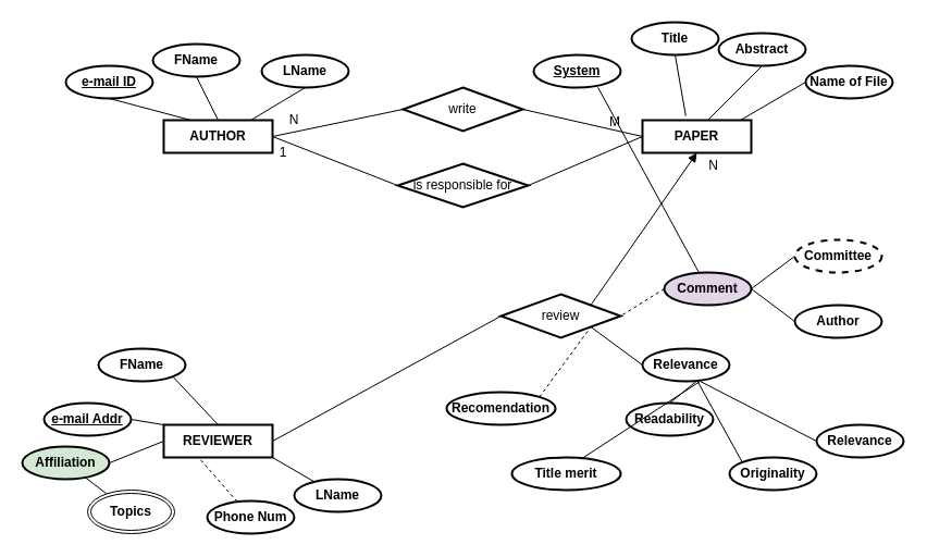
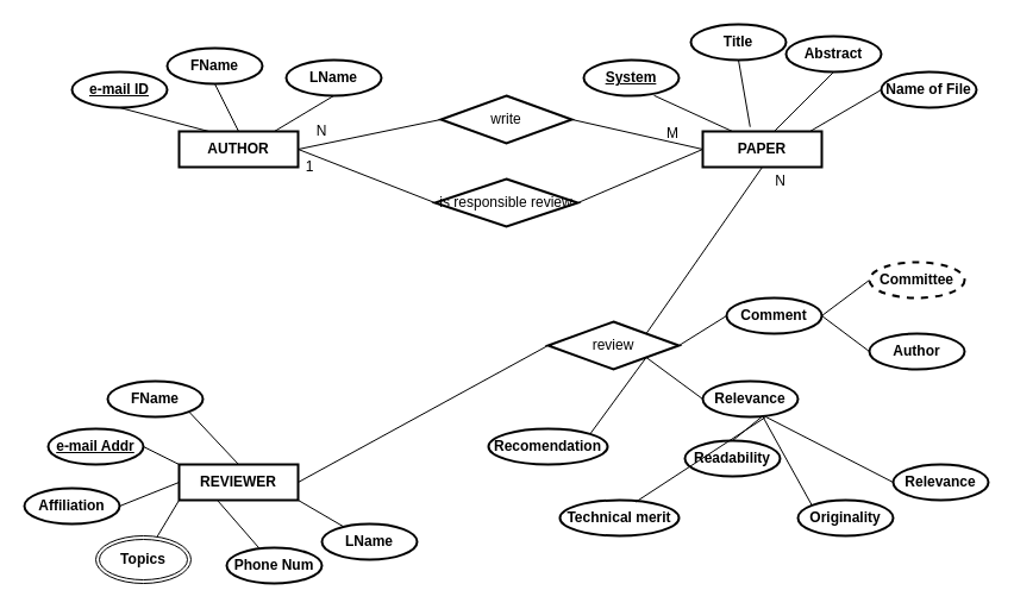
- <mxCell id="43" value="" style="endArrow=block;html=1;rounded=0;entryX=0.5;entryY=1;entryDx=0;entryDy=0;exitX=1;exitY=0;exitDx=0;exitDy=0;" parent="1" source="42" target="4" edge="1"><mxGeometry relative="1" as="geometry"><mxPoint x="420" y="415" as="sourcePoint" /><mxPoint x="260" y="415" as="targetPoint" /></mxGeometry></mxCell>
+ <mxCell id="43" value="" style="endArrow=none;html=1;rounded=0;entryX=0.5;entryY=1;entryDx=0;entryDy=0;exitX=1;exitY=0;exitDx=0;exitDy=0;" parent="1" source="42" target="4" edge="1"><mxGeometry relative="1" as="geometry"><mxPoint x="420" y="415" as="sourcePoint" /><mxPoint x="260" y="415" as="targetPoint" /></mxGeometry></mxCell>
- <mxCell id="26" value="" style="endArrow=none;html=1;rounded=0;exitX=0.738;exitY=0.993;exitDx=0;exitDy=0;exitPerimeter=0;" parent="1" source="8" target="53" edge="1"><mxGeometry relative="1" as="geometry"><mxPoint x="290" y="90" as="sourcePoint" /><mxPoint x="240" y="120" as="targetPoint" /></mxGeometry></mxCell>
+ <mxCell id="26" value="" style="endArrow=none;html=1;rounded=0;exitX=0.738;exitY=0.993;exitDx=0;exitDy=0;exitPerimeter=0;entryX=0.25;entryY=0;entryDx=0;entryDy=0;" parent="1" source="8" target="4" edge="1"><mxGeometry relative="1" as="geometry"><mxPoint x="290" y="90" as="sourcePoint" /><mxPoint x="240" y="120" as="targetPoint" /></mxGeometry></mxCell>
- <mxCell id="47" value="is responsible for" style="shape=rhombus;perimeter=rhombusPerimeter;whiteSpace=wrap;html=1;align=center;strokeWidth=2;" parent="1" vertex="1"><mxGeometry x="365" y="150" width="120" height="40" as="geometry" /></mxCell>
+ <mxCell id="47" value="is responsible review" style="shape=rhombus;perimeter=rhombusPerimeter;whiteSpace=wrap;html=1;align=center;strokeWidth=2;" parent="1" vertex="1"><mxGeometry x="365" y="150" width="120" height="40" as="geometry" /></mxCell>
- <mxCell id="53" value="&lt;span&gt;Comment&lt;/span&gt;" style="ellipse;whiteSpace=wrap;html=1;strokeWidth=2;fontStyle=1;fillColor=#e1d5e7;" parent="1" vertex="1"><mxGeometry x="610" y="250" width="80" height="30" as="geometry" /></mxCell>
+ <mxCell id="53" value="&lt;span&gt;Comment&lt;/span&gt;" style="ellipse;whiteSpace=wrap;html=1;strokeWidth=2;fontStyle=1" parent="1" vertex="1"><mxGeometry x="610" y="250" width="80" height="30" as="geometry" /></mxCell>
- <mxCell id="56" value="" style="endArrow=none;html=1;rounded=0;exitX=0;exitY=0.5;exitDx=0;exitDy=0;entryX=1;entryY=0.5;entryDx=0;entryDy=0;dashed=1;" parent="1" source="53" target="42" edge="1"><mxGeometry relative="1" as="geometry"><mxPoint x="600" y="345" as="sourcePoint" /><mxPoint x="552.5" y="310" as="targetPoint" /></mxGeometry></mxCell>
+ <mxCell id="56" value="" style="endArrow=none;html=1;rounded=0;exitX=0;exitY=0.5;exitDx=0;exitDy=0;entryX=1;entryY=0.5;entryDx=0;entryDy=0;" parent="1" source="53" target="42" edge="1"><mxGeometry relative="1" as="geometry"><mxPoint x="600" y="345" as="sourcePoint" /><mxPoint x="552.5" y="310" as="targetPoint" /></mxGeometry></mxCell>
- <mxCell id="30" value="" style="endArrow=none;html=1;rounded=0;exitX=1;exitY=0;exitDx=0;exitDy=0;entryX=1;entryY=1;entryDx=0;entryDy=0;dashed=1;" parent="1" source="22" target="42" edge="1"><mxGeometry relative="1" as="geometry"><mxPoint x="670" y="-25" as="sourcePoint" /><mxPoint x="535" y="315" as="targetPoint" /></mxGeometry></mxCell>
+ <mxCell id="30" value="" style="endArrow=none;html=1;rounded=0;exitX=1;exitY=0;exitDx=0;exitDy=0;entryX=1;entryY=1;entryDx=0;entryDy=0;" parent="1" source="22" target="42" edge="1"><mxGeometry relative="1" as="geometry"><mxPoint x="670" y="-25" as="sourcePoint" /><mxPoint x="535" y="315" as="targetPoint" /></mxGeometry></mxCell>
- <mxCell id="12" value="&lt;u&gt;e-mail Addr&lt;/u&gt;" style="ellipse;whiteSpace=wrap;html=1;strokeWidth=2;fontStyle=1" parent="1" vertex="1"><mxGeometry x="40" y="370" width="80" height="30" as="geometry" /></mxCell>
+ <mxCell id="12" value="&lt;u&gt;e-mail Addr&lt;/u&gt;" style="ellipse;whiteSpace=wrap;html=1;strokeWidth=2;fontStyle=1" parent="1" vertex="1"><mxGeometry x="40" y="360" width="80" height="30" as="geometry" /></mxCell>
- <mxCell id="16" value="&lt;span&gt;Affiliation&lt;/span&gt;" style="ellipse;whiteSpace=wrap;html=1;strokeWidth=2;fontStyle=1;fillColor=#d5e8d4;" parent="1" vertex="1"><mxGeometry x="20" y="410" width="80" height="30" as="geometry" /></mxCell>
+ <mxCell id="16" value="&lt;span&gt;Affiliation&lt;/span&gt;" style="ellipse;whiteSpace=wrap;html=1;strokeWidth=2;fontStyle=1" parent="1" vertex="1"><mxGeometry x="20" y="410" width="80" height="30" as="geometry" /></mxCell>
- <mxCell id="19" value="&lt;span&gt;Title merit&lt;/span&gt;" style="ellipse;whiteSpace=wrap;html=1;strokeWidth=2;fontStyle=1" parent="1" vertex="1"><mxGeometry x="470" y="420" width="100" height="30" as="geometry" /></mxCell>
+ <mxCell id="19" value="&lt;span&gt;Technical merit&lt;/span&gt;" style="ellipse;whiteSpace=wrap;html=1;strokeWidth=2;fontStyle=1" parent="1" vertex="1"><mxGeometry x="470" y="420" width="100" height="30" as="geometry" /></mxCell>
- <mxCell id="39" value="" style="endArrow=none;html=1;rounded=0;entryX=0.326;entryY=1.02;entryDx=0;entryDy=0;entryPerimeter=0;dashed=1;" parent="1" source="15" target="3" edge="1"><mxGeometry relative="1" as="geometry"><mxPoint x="210" y="457" as="sourcePoint" /><mxPoint x="160" y="430" as="targetPoint" /></mxGeometry></mxCell>
+ <mxCell id="39" value="" style="endArrow=none;html=1;rounded=0;entryX=0.326;entryY=1.02;entryDx=0;entryDy=0;entryPerimeter=0;" parent="1" source="15" target="3" edge="1"><mxGeometry relative="1" as="geometry"><mxPoint x="210" y="457" as="sourcePoint" /><mxPoint x="160" y="430" as="targetPoint" /></mxGeometry></mxCell>
- <mxCell id="38" value="" style="endArrow=none;html=1;rounded=0;" parent="1" source="52" target="16" edge="1"><mxGeometry relative="1" as="geometry"><mxPoint x="130" y="447" as="sourcePoint" /><mxPoint x="160" y="415" as="targetPoint" /></mxGeometry></mxCell>
+ <mxCell id="38" value="" style="endArrow=none;html=1;rounded=0;entryX=0;entryY=1;entryDx=0;entryDy=0;" parent="1" source="52" target="3" edge="1"><mxGeometry relative="1" as="geometry"><mxPoint x="130" y="447" as="sourcePoint" /><mxPoint x="160" y="415" as="targetPoint" /></mxGeometry></mxCell>
